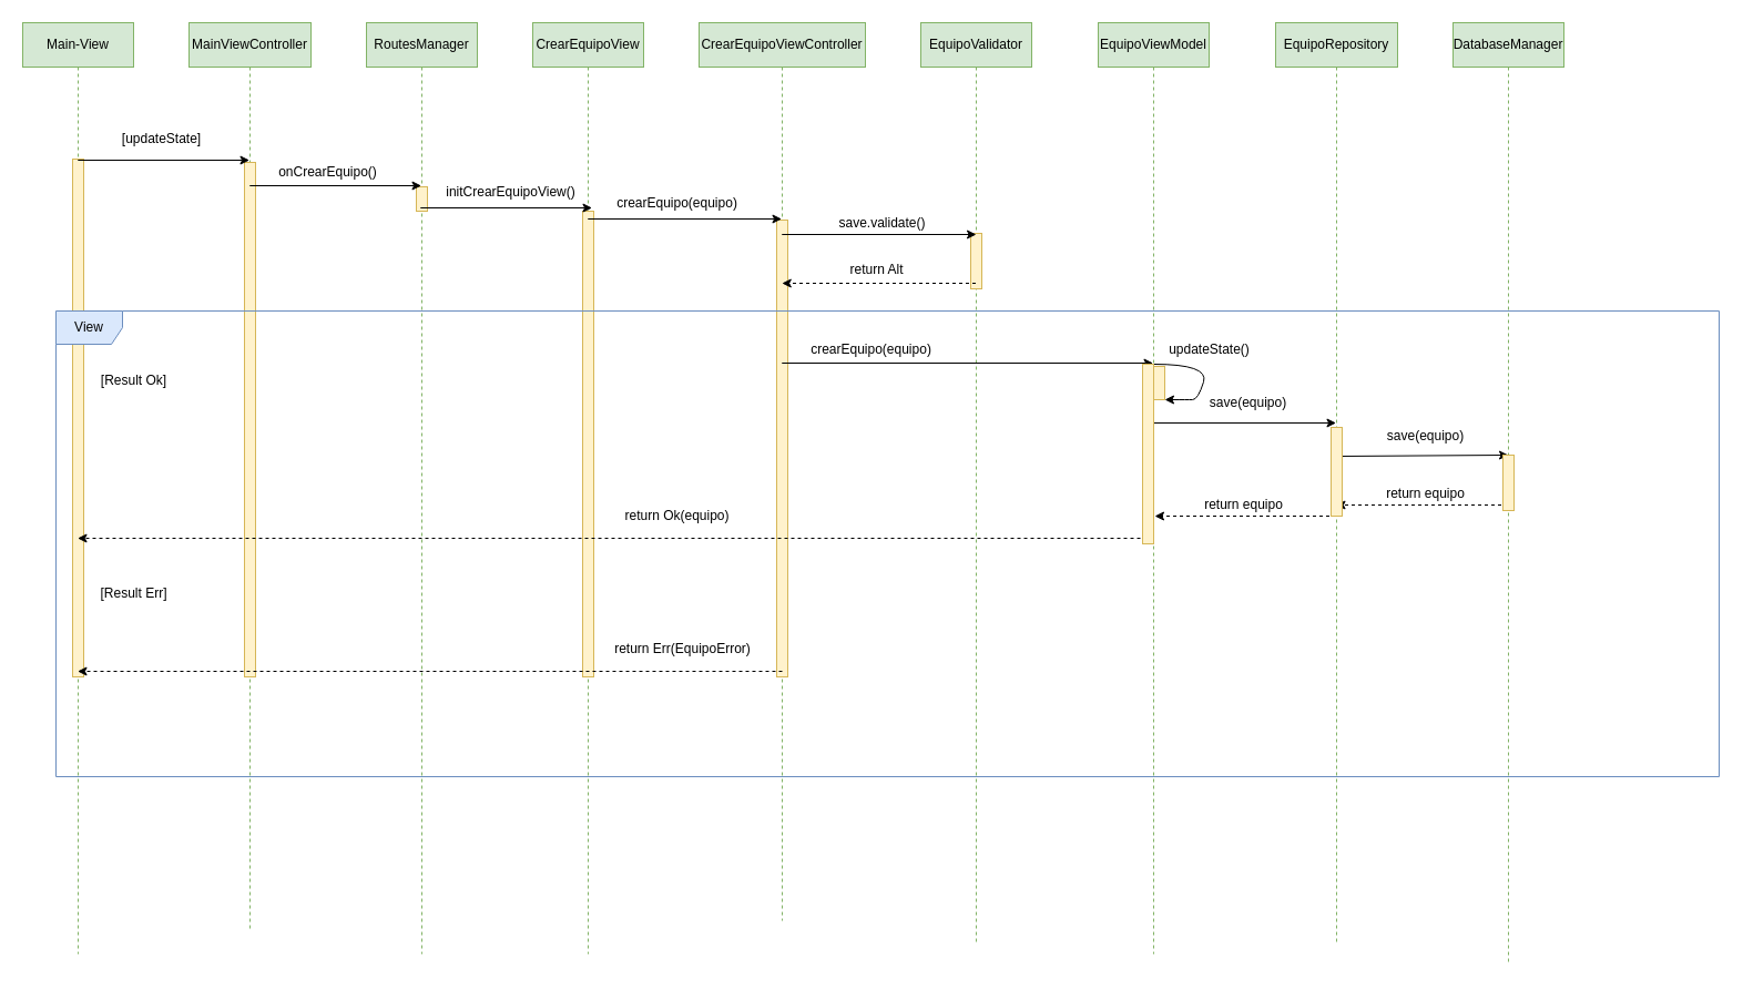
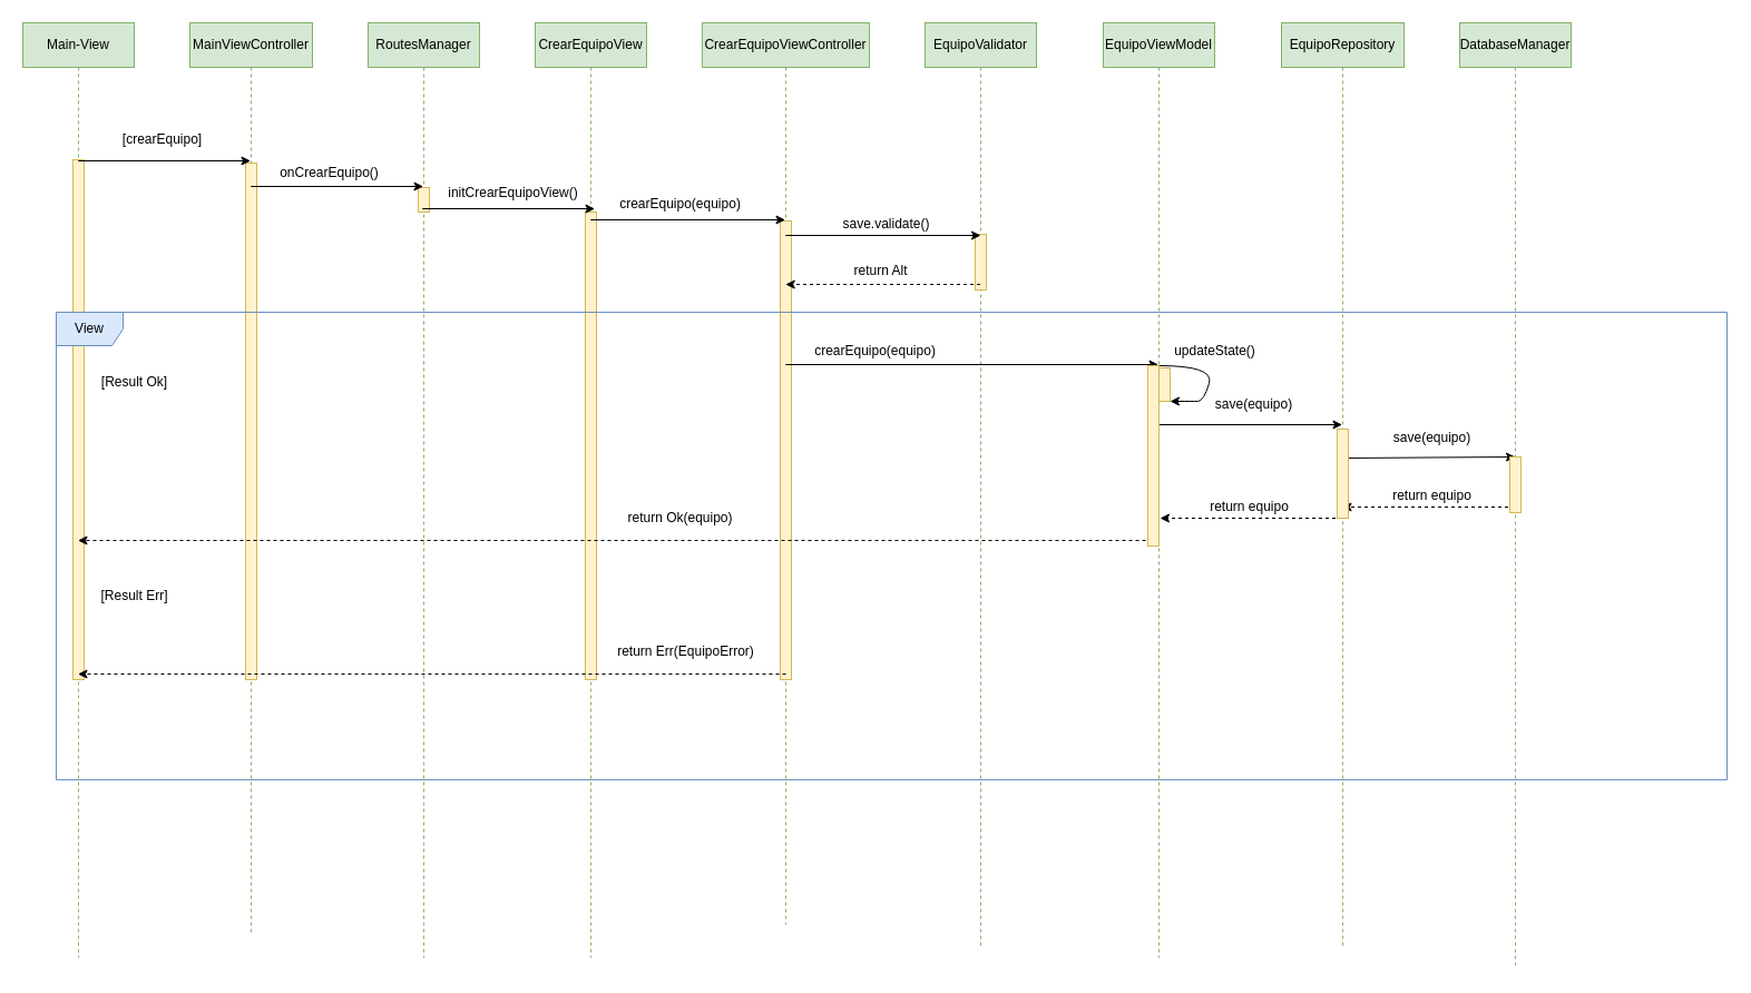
- <mxCell id="23" value="[updateState]" style="text;html=1;align=center;verticalAlign=middle;resizable=0;points=[];autosize=1;strokeColor=none;fillColor=none;" vertex="1" parent="1"><mxGeometry x="100" y="110" width="90" height="30" as="geometry" /></mxCell>
+ <mxCell id="23" value="[crearEquipo]" style="text;html=1;align=center;verticalAlign=middle;resizable=0;points=[];autosize=1;strokeColor=none;fillColor=none;" vertex="1" parent="1"><mxGeometry x="100" y="110" width="90" height="30" as="geometry" /></mxCell>
